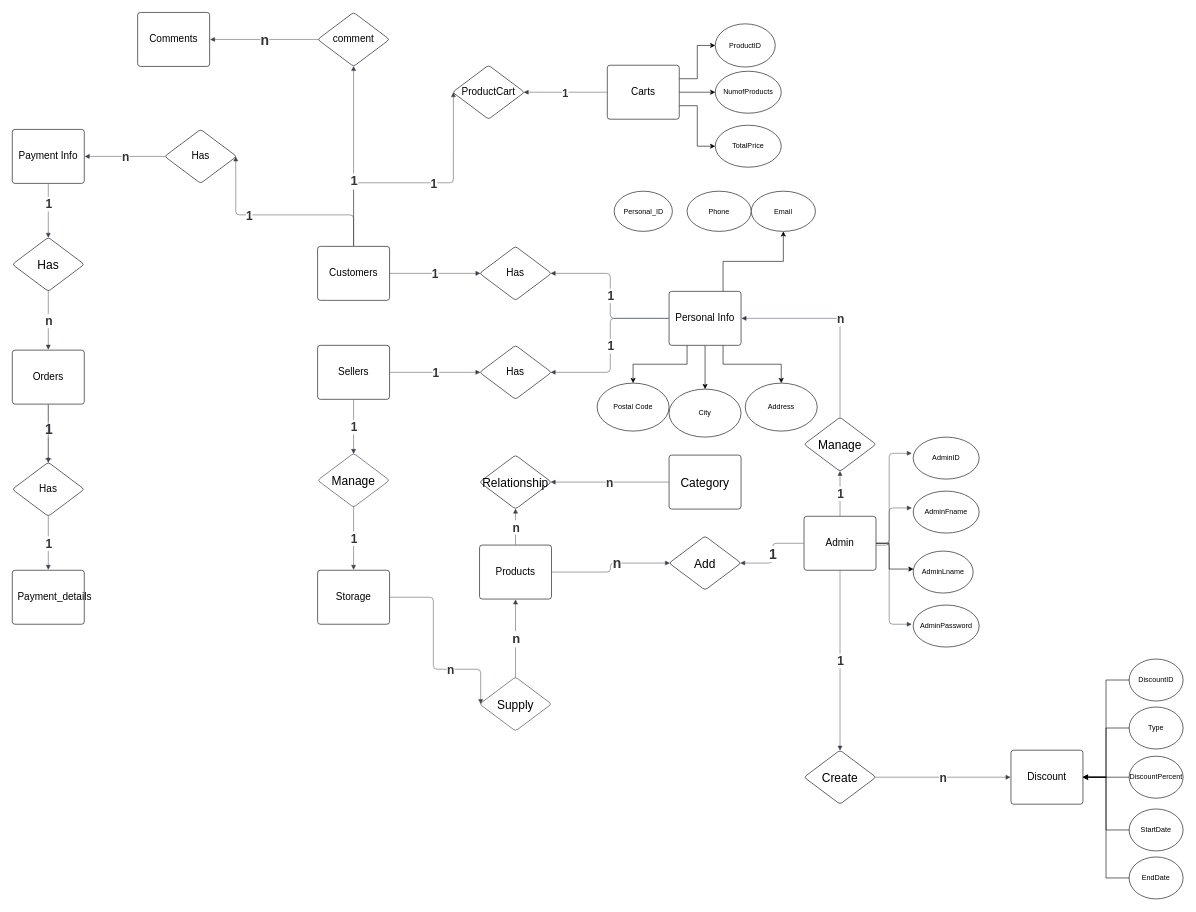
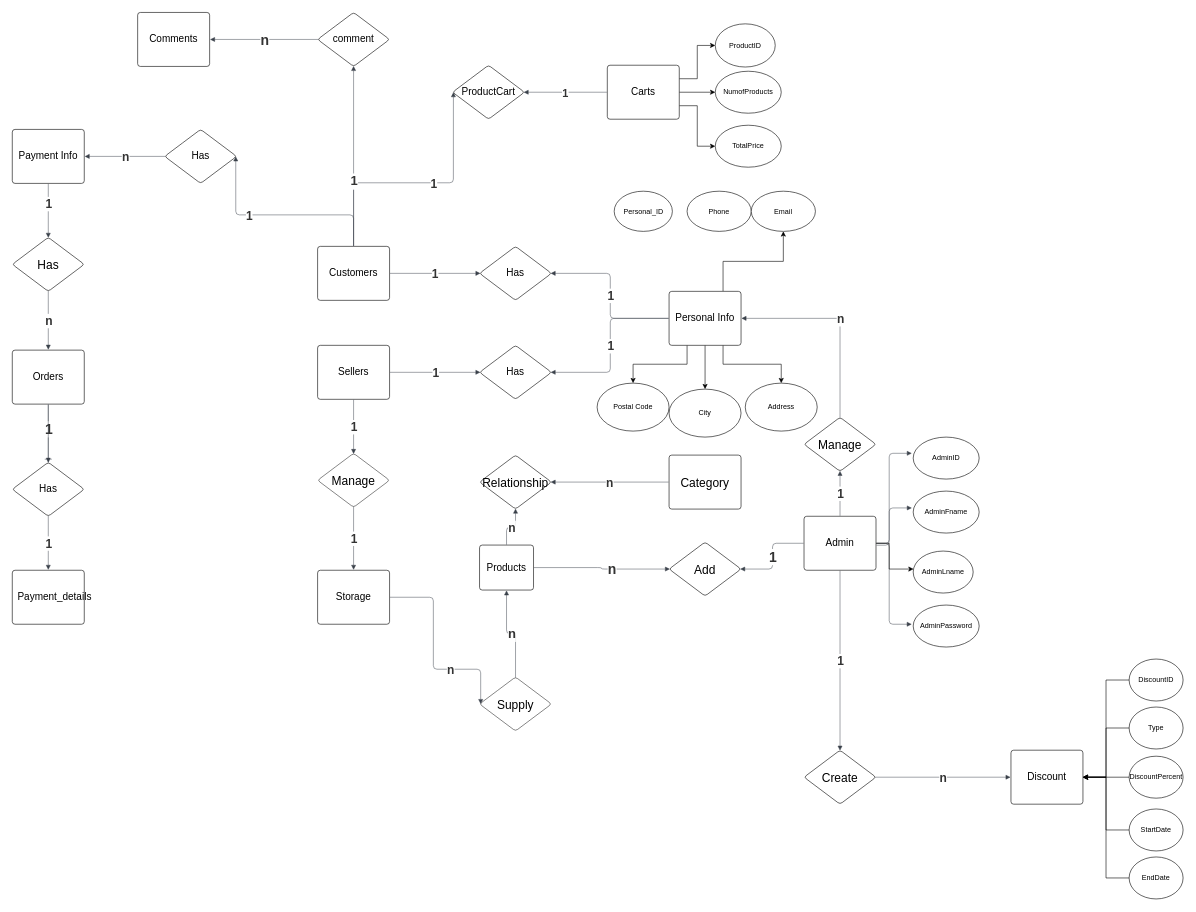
- <mxCell id="48" value="Add" style="html=1;overflow=block;blockSpacing=1;whiteSpace=wrap;rhombus;fontSize=20;spacing=3.8;rounded=1;absoluteArcSize=1;arcSize=9;strokeWidth=NaN;lucidId=O1WxSDfNICZ2;" parent="1" vertex="1"><mxGeometry x="1115" y="893" width="120" height="90" as="geometry" /></mxCell>
+ <mxCell id="48" value="Add" style="html=1;overflow=block;blockSpacing=1;whiteSpace=wrap;rhombus;fontSize=20;spacing=3.8;rounded=1;absoluteArcSize=1;arcSize=9;strokeWidth=NaN;lucidId=O1WxSDfNICZ2;" parent="1" vertex="1"><mxGeometry x="1115" y="903" width="120" height="90" as="geometry" /></mxCell>
- <mxCell id="3" value="Products" style="html=1;overflow=block;blockSpacing=1;whiteSpace=wrap;fontSize=16.7;spacing=9;rounded=1;absoluteArcSize=1;arcSize=9;strokeWidth=NaN;lucidId=O1WxCh8SRQc-;" parent="1" vertex="1"><mxGeometry x="799" y="908" width="120" height="90" as="geometry" /></mxCell>
+ <mxCell id="3" value="Products" style="html=1;overflow=block;blockSpacing=1;whiteSpace=wrap;fontSize=16.7;spacing=9;rounded=1;absoluteArcSize=1;arcSize=9;strokeWidth=NaN;lucidId=O1WxCh8SRQc-;" parent="1" vertex="1"><mxGeometry x="799" y="908" width="90" height="75" as="geometry" /></mxCell>
